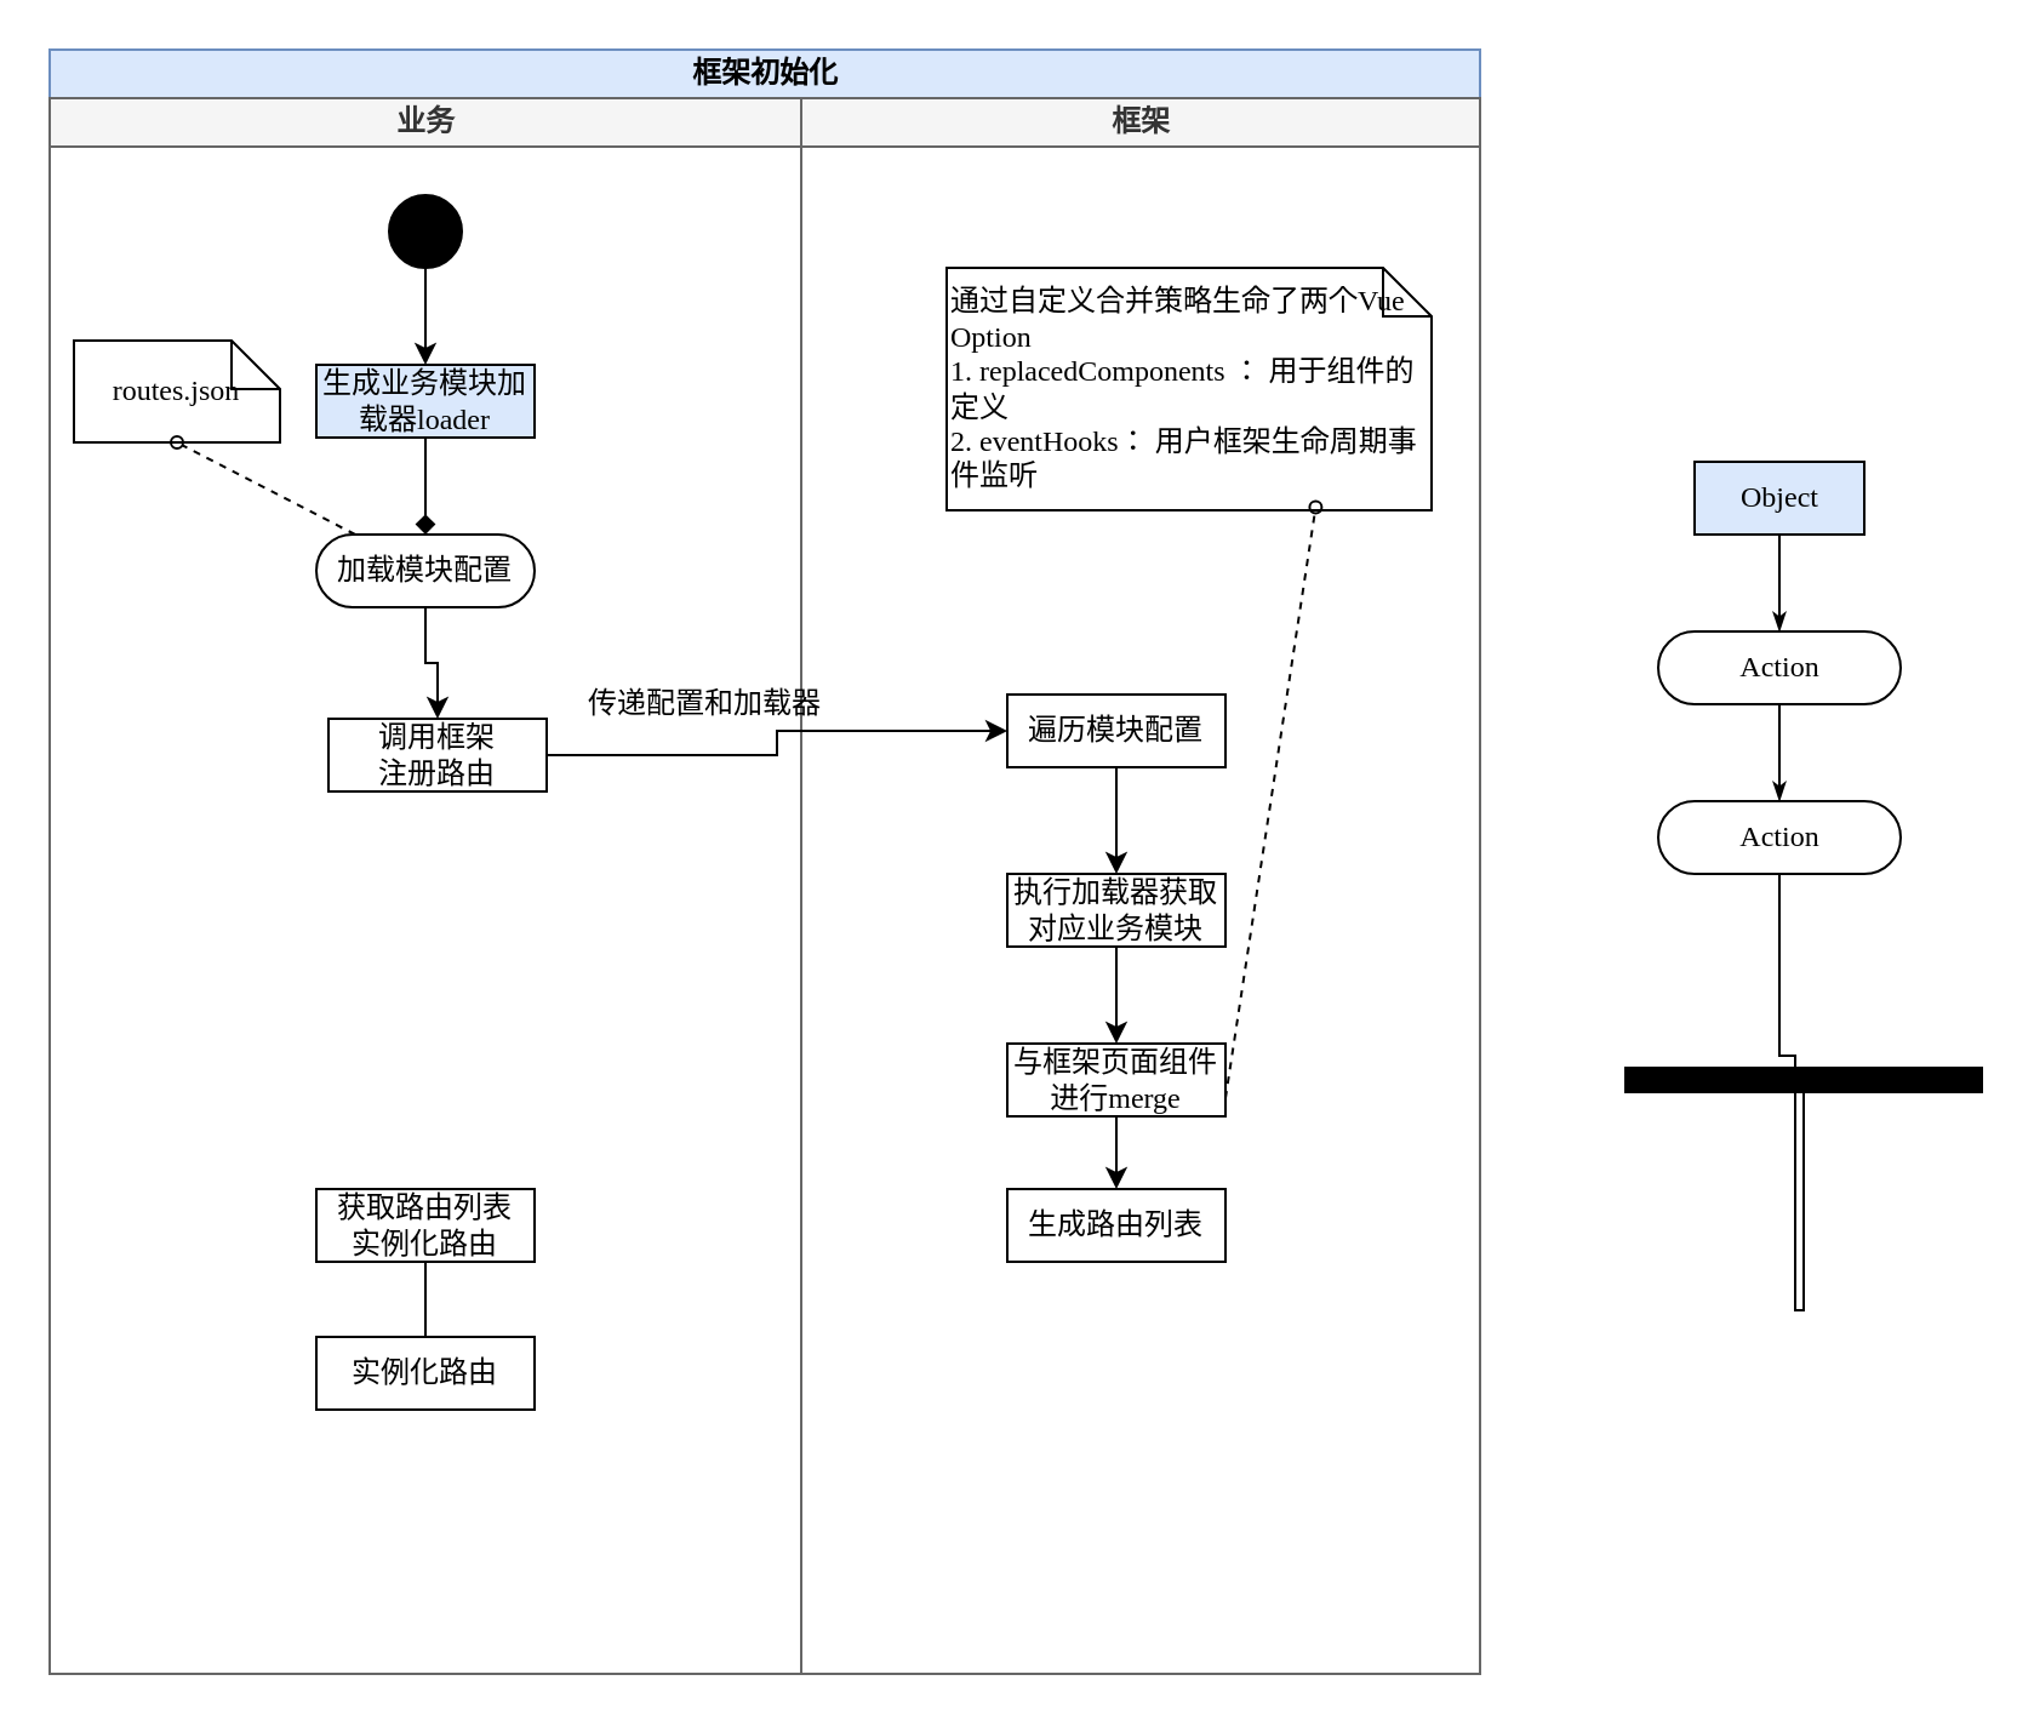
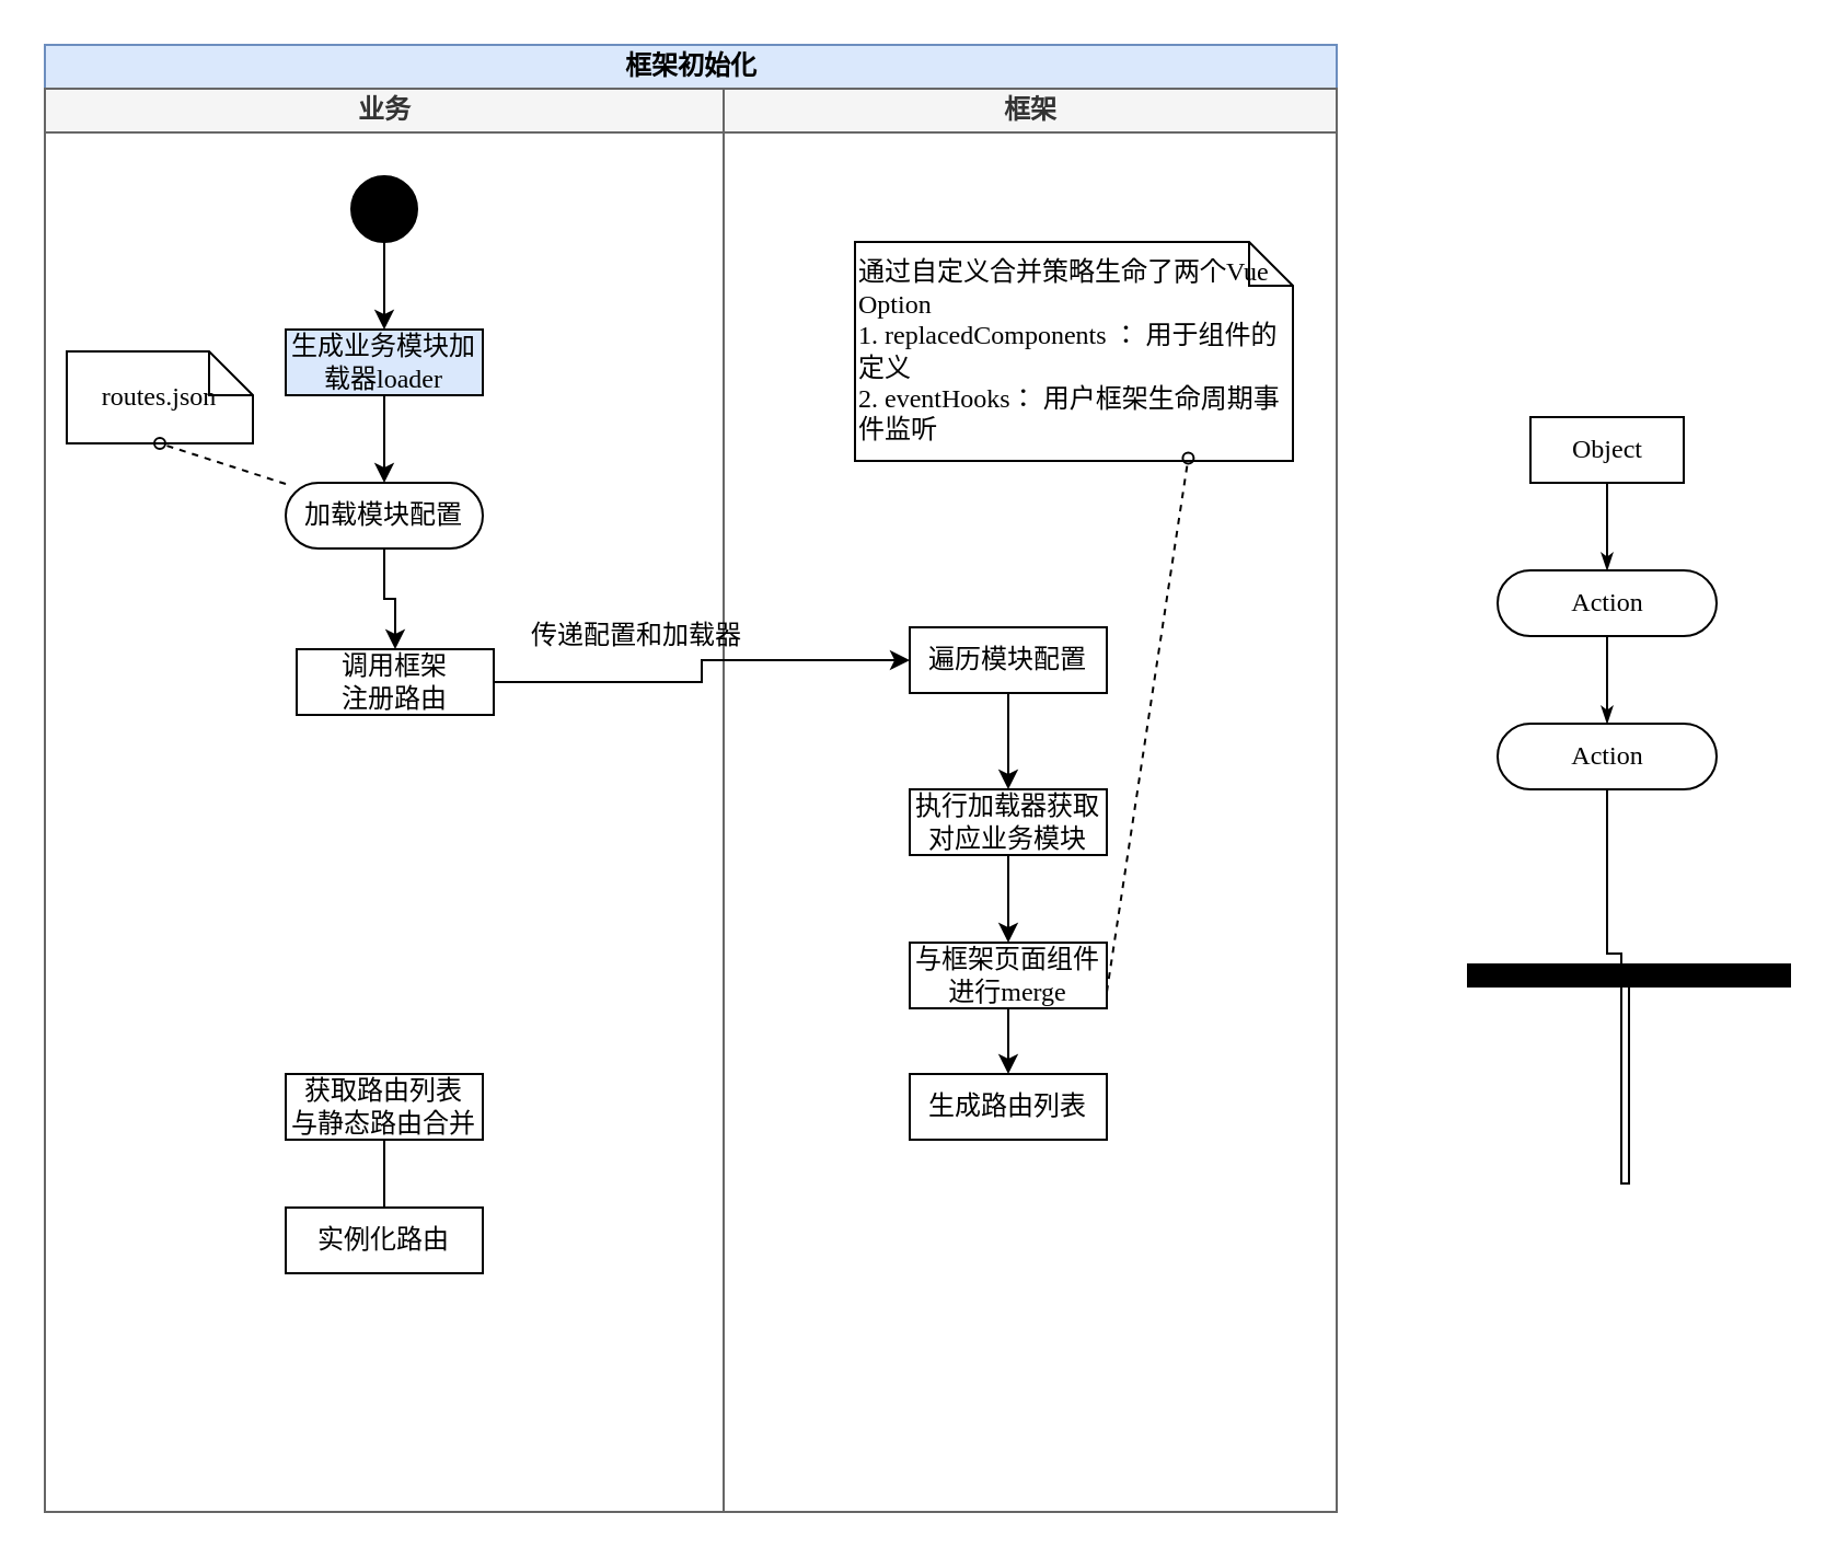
- <mxCell id="12" value="routes.json" style="shape=note;whiteSpace=wrap;html=1;rounded=0;shadow=0;comic=0;labelBackgroundColor=none;strokeWidth=1;fontFamily=Verdana;fontSize=12;align=center;size=20;" vertex="1" parent="10"><mxGeometry x="10" y="100" width="85" height="42" as="geometry" /></mxCell>
+ <mxCell id="12" value="routes.json" style="shape=note;whiteSpace=wrap;html=1;rounded=0;shadow=0;comic=0;labelBackgroundColor=none;strokeWidth=1;fontFamily=Verdana;fontSize=12;align=center;size=20;" vertex="1" parent="10"><mxGeometry x="10" y="120" width="85" height="42" as="geometry" /></mxCell>
- <mxCell id="2" value="Object" style="rounded=0;whiteSpace=wrap;html=1;shadow=0;comic=0;labelBackgroundColor=none;strokeWidth=1;fontFamily=Verdana;fontSize=12;align=center;arcSize=50;fillColor=#dae8fc;" vertex="1" parent="1"><mxGeometry x="698.5" y="190" width="70" height="30" as="geometry" /></mxCell>
+ <mxCell id="2" value="Object" style="rounded=0;whiteSpace=wrap;html=1;shadow=0;comic=0;labelBackgroundColor=none;strokeWidth=1;fontFamily=Verdana;fontSize=12;align=center;arcSize=50;" vertex="1" parent="1"><mxGeometry x="698.5" y="190" width="70" height="30" as="geometry" /></mxCell>
- <mxCell id="22" style="edgeStyle=orthogonalEdgeStyle;rounded=0;orthogonalLoop=1;jettySize=auto;html=1;endArrow=diamond;" edge="1" parent="10" source="19" target="21"><mxGeometry relative="1" as="geometry" /></mxCell>
+ <mxCell id="22" style="edgeStyle=orthogonalEdgeStyle;rounded=0;orthogonalLoop=1;jettySize=auto;html=1;" edge="1" parent="10" source="19" target="21"><mxGeometry relative="1" as="geometry" /></mxCell>
- <mxCell id="16" value="获取路由列表&lt;br&gt;实例化路由" style="rounded=0;whiteSpace=wrap;html=1;shadow=0;comic=0;labelBackgroundColor=none;strokeWidth=1;fontFamily=Verdana;fontSize=12;align=center;arcSize=50;" vertex="1" parent="10"><mxGeometry x="110" y="450" width="90" height="30" as="geometry" /></mxCell>
+ <mxCell id="16" value="获取路由列表&lt;br&gt;与静态路由合并" style="rounded=0;whiteSpace=wrap;html=1;shadow=0;comic=0;labelBackgroundColor=none;strokeWidth=1;fontFamily=Verdana;fontSize=12;align=center;arcSize=50;" vertex="1" parent="10"><mxGeometry x="110" y="450" width="90" height="30" as="geometry" /></mxCell>
